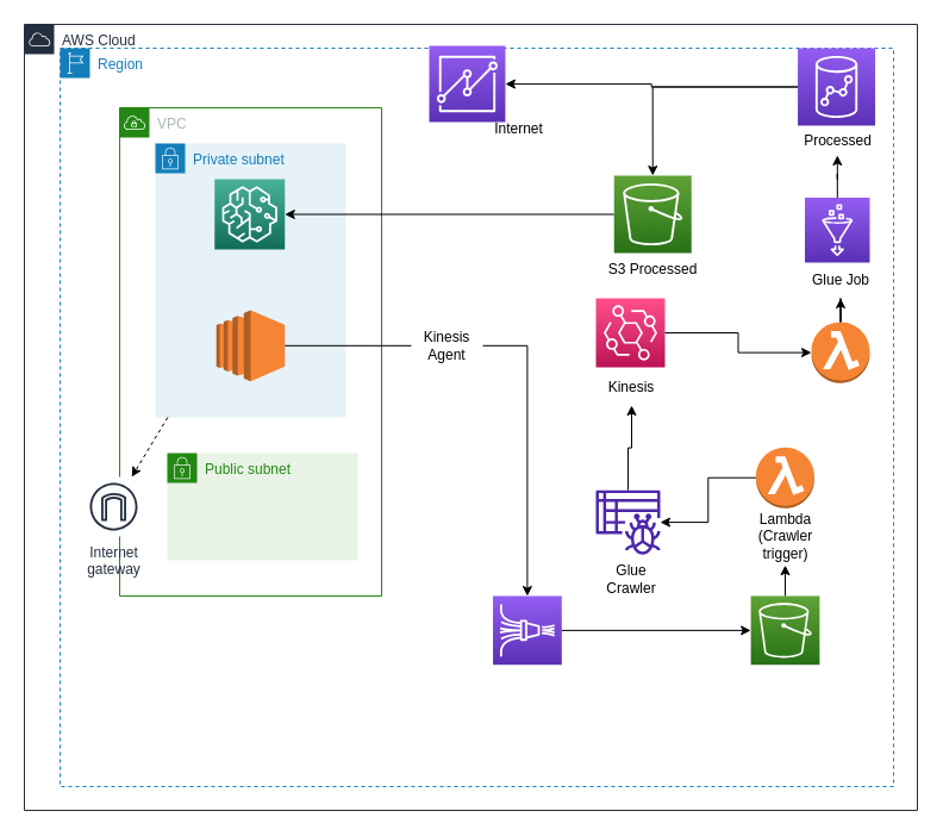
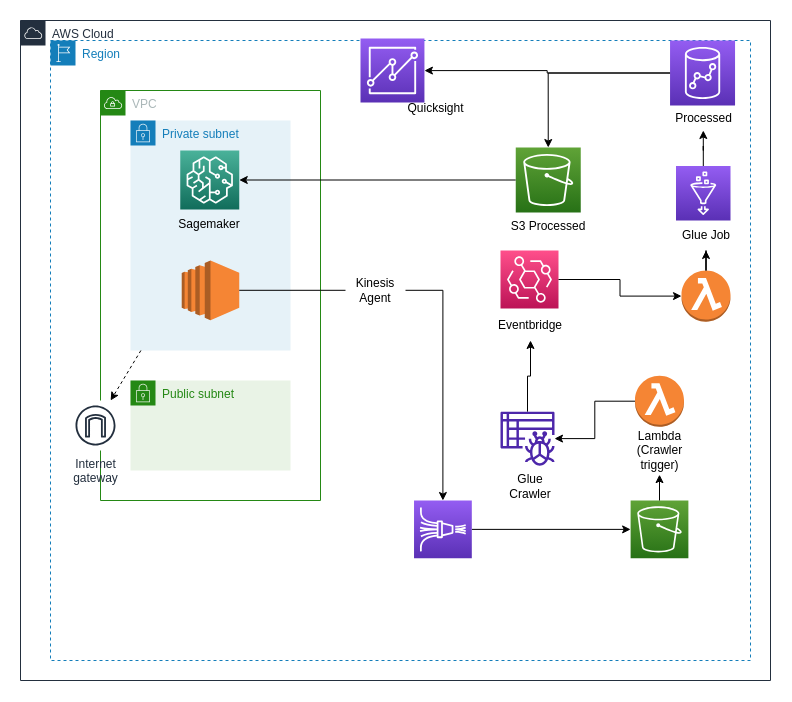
- <mxCell id="17" value="Internet" style="text;html=1;strokeColor=none;fillColor=none;align=center;verticalAlign=middle;whiteSpace=wrap;rounded=0;" vertex="1" parent="15"><mxGeometry y="65" width="91" height="25" as="geometry" /></mxCell>
+ <mxCell id="17" value="Quicksight" style="text;html=1;strokeColor=none;fillColor=none;align=center;verticalAlign=middle;whiteSpace=wrap;rounded=0;" vertex="1" parent="15"><mxGeometry y="65" width="91" height="25" as="geometry" /></mxCell>
+ <mxCell id="9" value="Sagemaker" style="text;html=1;strokeColor=none;fillColor=none;align=center;verticalAlign=middle;whiteSpace=wrap;rounded=0;" vertex="1" parent="6"><mxGeometry x="48.75" y="89" width="60" height="30" as="geometry" /></mxCell>
- <mxCell id="32" value="Kinesis" style="text;html=1;strokeColor=none;fillColor=none;align=center;verticalAlign=middle;whiteSpace=wrap;rounded=0;" vertex="1" parent="30"><mxGeometry y="60" width="60" height="30" as="geometry" /></mxCell>
+ <mxCell id="32" value="Eventbridge" style="text;html=1;strokeColor=none;fillColor=none;align=center;verticalAlign=middle;whiteSpace=wrap;rounded=0;" vertex="1" parent="30"><mxGeometry y="60" width="60" height="30" as="geometry" /></mxCell>
- <mxCell id="10" value="Public subnet" style="points=[[0,0],[0.25,0],[0.5,0],[0.75,0],[1,0],[1,0.25],[1,0.5],[1,0.75],[1,1],[0.75,1],[0.5,1],[0.25,1],[0,1],[0,0.75],[0,0.5],[0,0.25]];outlineConnect=0;gradientColor=none;html=1;whiteSpace=wrap;fontSize=12;fontStyle=0;container=1;pointerEvents=0;collapsible=0;recursiveResize=0;shape=mxgraph.aws4.group;grIcon=mxgraph.aws4.group_security_group;grStroke=0;strokeColor=#248814;fillColor=#E9F3E6;verticalAlign=top;align=left;spacingLeft=30;fontColor=#248814;dashed=0;" vertex="1" parent="5"><mxGeometry x="40" y="290" width="160" height="90" as="geometry" /></mxCell>
+ <mxCell id="10" value="Public subnet" style="points=[[0,0],[0.25,0],[0.5,0],[0.75,0],[1,0],[1,0.25],[1,0.5],[1,0.75],[1,1],[0.75,1],[0.5,1],[0.25,1],[0,1],[0,0.75],[0,0.5],[0,0.25]];outlineConnect=0;gradientColor=none;html=1;whiteSpace=wrap;fontSize=12;fontStyle=0;container=1;pointerEvents=0;collapsible=0;recursiveResize=0;shape=mxgraph.aws4.group;grIcon=mxgraph.aws4.group_security_group;grStroke=0;strokeColor=#248814;fillColor=#E9F3E6;verticalAlign=top;align=left;spacingLeft=30;fontColor=#248814;dashed=0;" vertex="1" parent="5"><mxGeometry x="30" y="290" width="160" height="90" as="geometry" /></mxCell>
